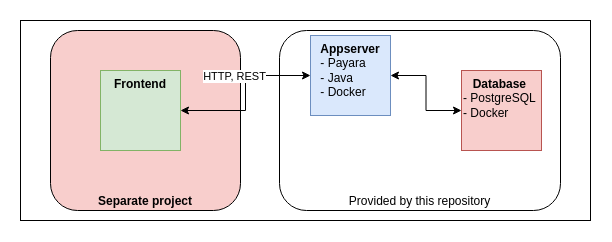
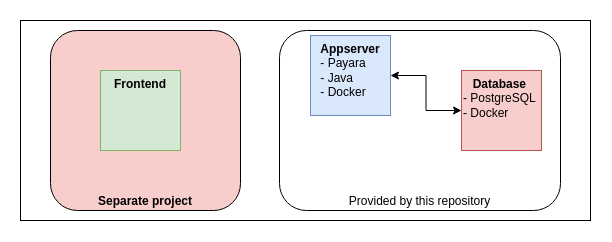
- <mxCell id="8" style="edgeStyle=orthogonalEdgeStyle;rounded=0;orthogonalLoop=1;jettySize=auto;html=1;startArrow=classic;startFill=1;" edge="1" parent="1" source="10" target="6"><mxGeometry relative="1" as="geometry" /></mxCell>
- <mxCell id="9" value="HTTP, REST" style="edgeLabel;html=1;align=center;verticalAlign=middle;resizable=0;points=[];" vertex="1" connectable="0" parent="8"><mxGeometry x="0.233" y="2" relative="1" as="geometry"><mxPoint x="-14" y="2" as="offset" /></mxGeometry></mxCell>
